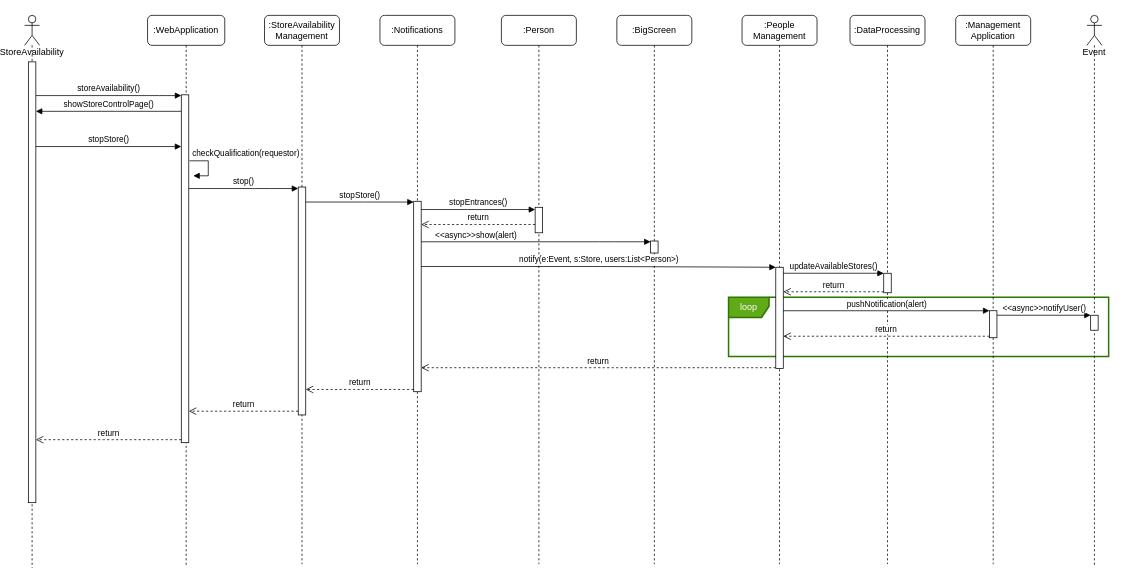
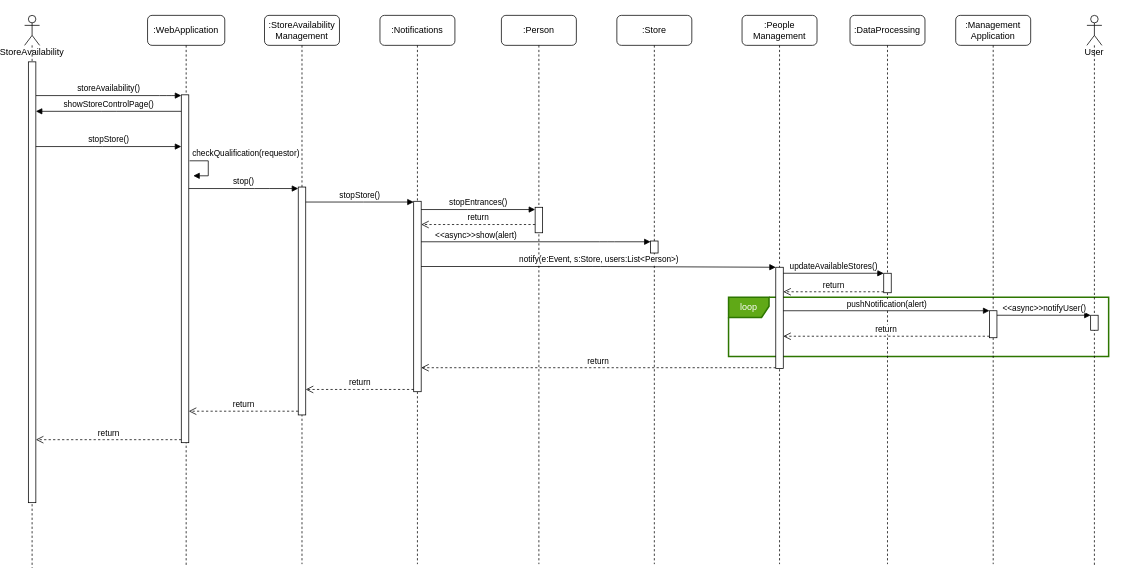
- <mxCell id="29" value=":BigScreen" style="shape=umlLifeline;perimeter=lifelinePerimeter;whiteSpace=wrap;html=1;container=1;collapsible=0;recursiveResize=0;outlineConnect=0;rounded=1;shadow=0;glass=0;sketch=0;" vertex="1" parent="1"><mxGeometry x="810" y="20" width="100" height="732" as="geometry" /></mxCell>
+ <mxCell id="29" value=":Store" style="shape=umlLifeline;perimeter=lifelinePerimeter;whiteSpace=wrap;html=1;container=1;collapsible=0;recursiveResize=0;outlineConnect=0;rounded=1;shadow=0;glass=0;sketch=0;" vertex="1" parent="1"><mxGeometry x="810" y="20" width="100" height="732" as="geometry" /></mxCell>
- <mxCell id="25" value="Event" style="shape=umlLifeline;participant=umlActor;perimeter=lifelinePerimeter;whiteSpace=wrap;html=1;container=1;collapsible=0;recursiveResize=0;verticalAlign=top;spacingTop=36;outlineConnect=0;" vertex="1" parent="1"><mxGeometry x="1437" y="20" width="20" height="735" as="geometry" /></mxCell>
+ <mxCell id="25" value="User" style="shape=umlLifeline;participant=umlActor;perimeter=lifelinePerimeter;whiteSpace=wrap;html=1;container=1;collapsible=0;recursiveResize=0;verticalAlign=top;spacingTop=36;outlineConnect=0;" vertex="1" parent="1"><mxGeometry x="1437" y="20" width="20" height="735" as="geometry" /></mxCell>
